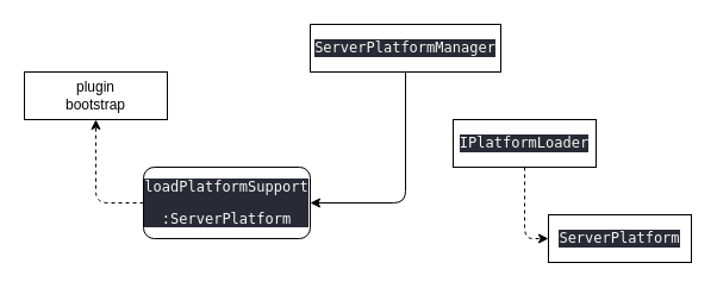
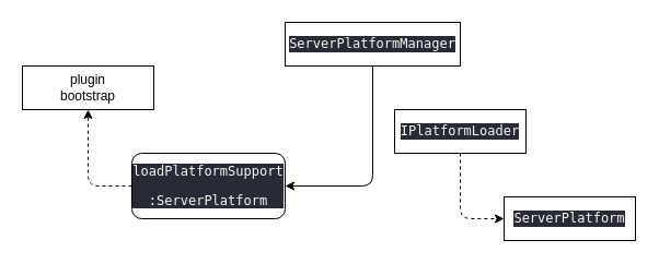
- <mxCell id="9" value="&lt;div style=&quot;background-color:#282a36;color:#f8f8f2&quot;&gt;&lt;pre style=&quot;font-family:'JetBrains Mono',monospace;font-size:12,0pt;&quot;&gt;IPlatformLoader&lt;/pre&gt;&lt;/div&gt;" style="rounded=0;whiteSpace=wrap;html=1;" vertex="1" parent="1"><mxGeometry x="380" y="100" width="120" height="40" as="geometry" /></mxCell>
+ <mxCell id="9" value="&lt;div style=&quot;background-color:#282a36;color:#f8f8f2&quot;&gt;&lt;pre style=&quot;font-family:'JetBrains Mono',monospace;font-size:12,0pt;&quot;&gt;IPlatformLoader&lt;/pre&gt;&lt;/div&gt;" style="rounded=0;whiteSpace=wrap;html=1;" vertex="1" parent="1"><mxGeometry x="360" y="100" width="120" height="40" as="geometry" /></mxCell>
